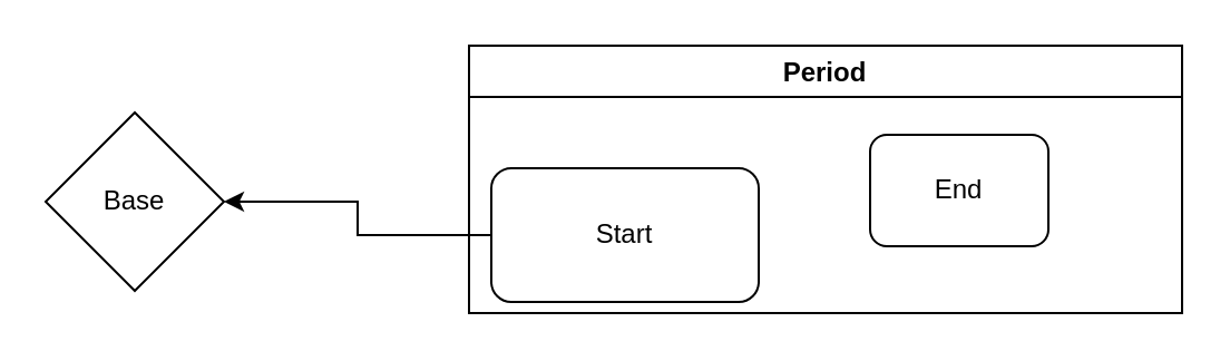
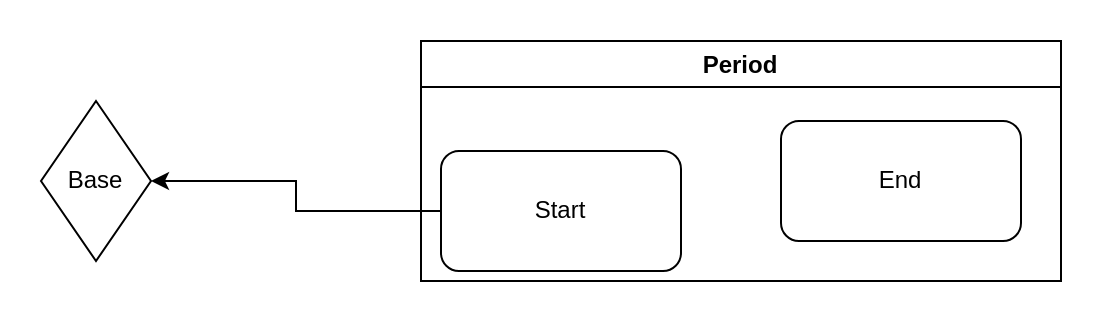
- <mxCell id="4" value="End" style="rounded=1;whiteSpace=wrap;html=1;" vertex="1" parent="2"><mxGeometry x="180" y="40" width="80" height="50" as="geometry" /></mxCell>
+ <mxCell id="4" value="End" style="rounded=1;whiteSpace=wrap;html=1;" vertex="1" parent="2"><mxGeometry x="180" y="40" width="120" height="60" as="geometry" /></mxCell>
- <mxCell id="5" value="Base" style="rhombus;whiteSpace=wrap;html=1;" vertex="1" parent="1"><mxGeometry x="20" y="50" width="80" height="80" as="geometry" /></mxCell>
+ <mxCell id="5" value="Base" style="rhombus;whiteSpace=wrap;html=1;" vertex="1" parent="1"><mxGeometry x="20" y="50" width="55" height="80" as="geometry" /></mxCell>
